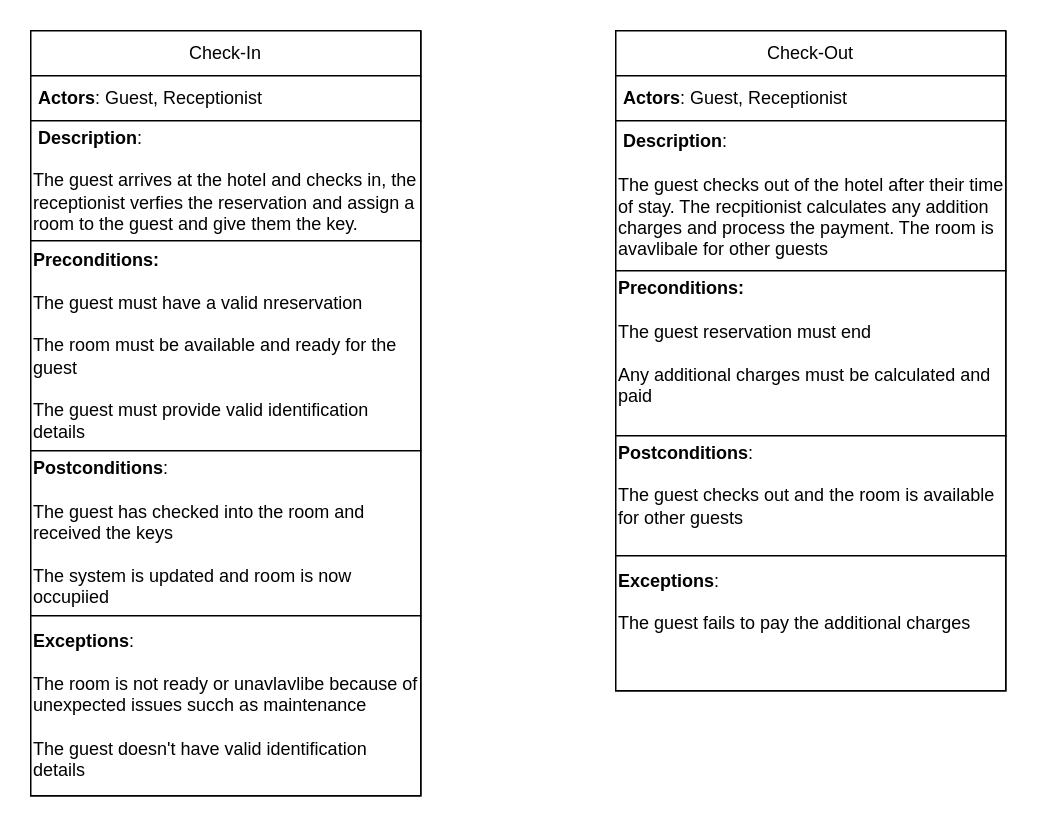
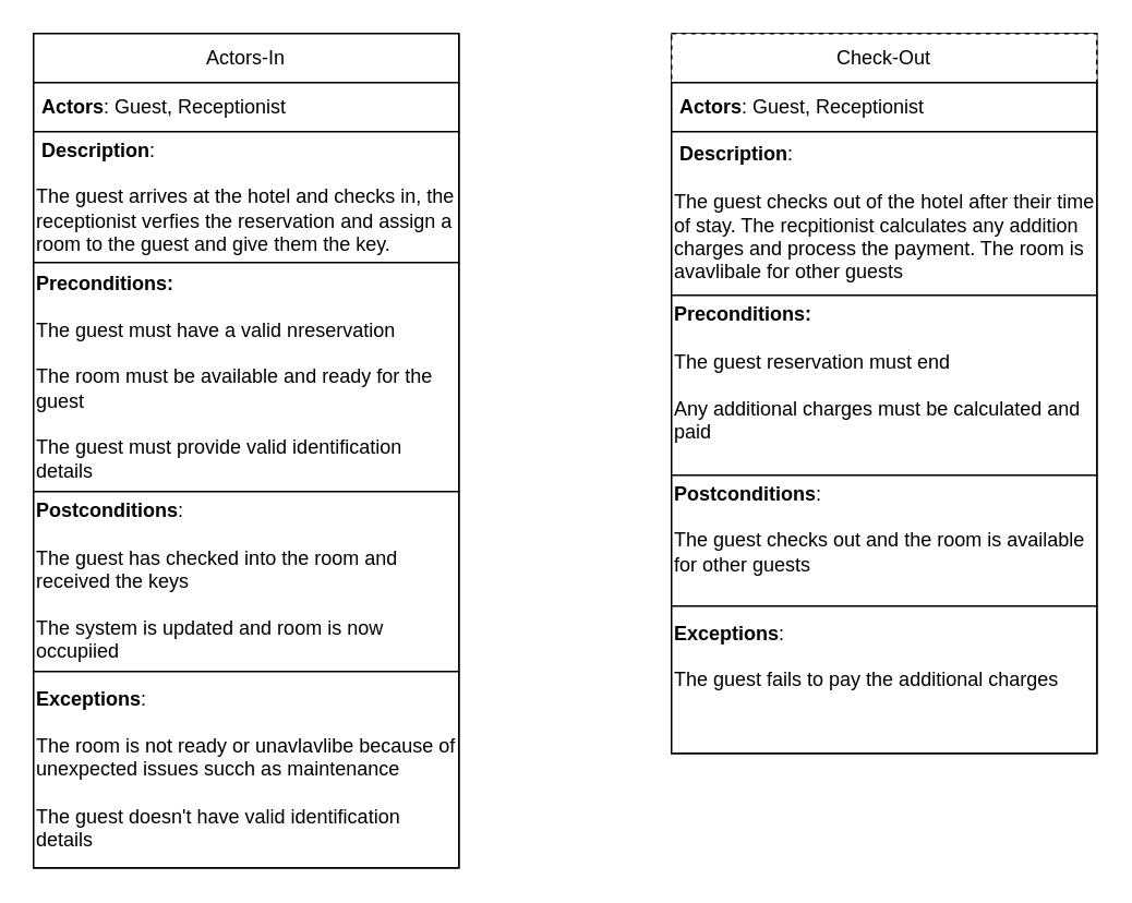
- <mxCell id="3" value="Check-In" style="rounded=0;whiteSpace=wrap;html=1;" vertex="1" parent="2"><mxGeometry width="260" height="30" as="geometry" /></mxCell>
+ <mxCell id="3" value="Actors-In" style="rounded=0;whiteSpace=wrap;html=1;" vertex="1" parent="2"><mxGeometry width="260" height="30" as="geometry" /></mxCell>
- <mxCell id="10" value="Check-Out" style="rounded=0;whiteSpace=wrap;html=1;" vertex="1" parent="9"><mxGeometry width="260" height="30" as="geometry" /></mxCell>
+ <mxCell id="10" value="Check-Out" style="rounded=0;whiteSpace=wrap;html=1;dashed=1;" vertex="1" parent="9"><mxGeometry width="260" height="30" as="geometry" /></mxCell>
